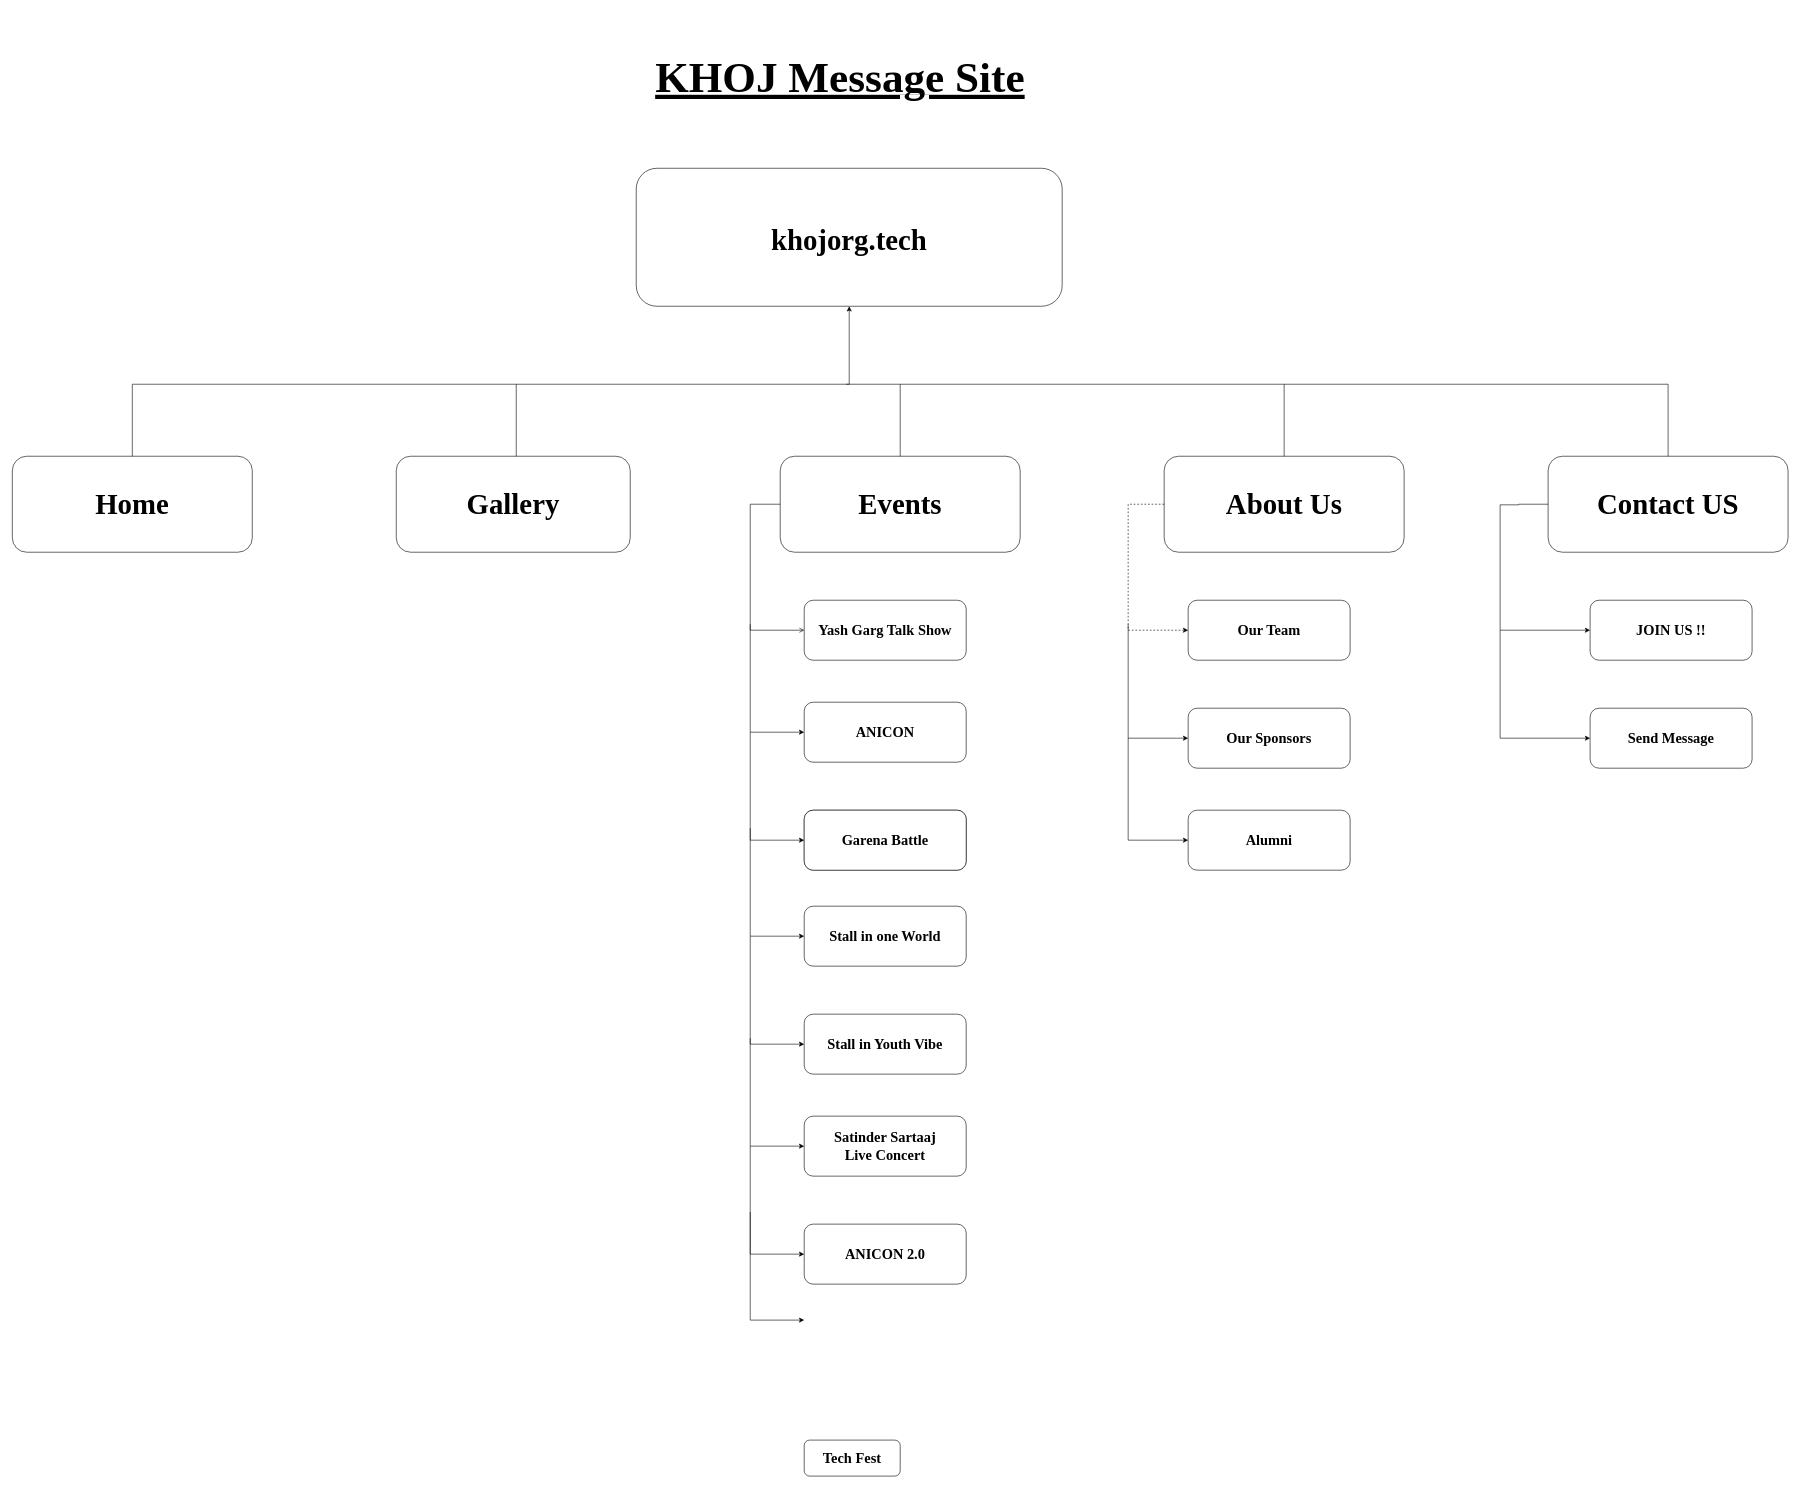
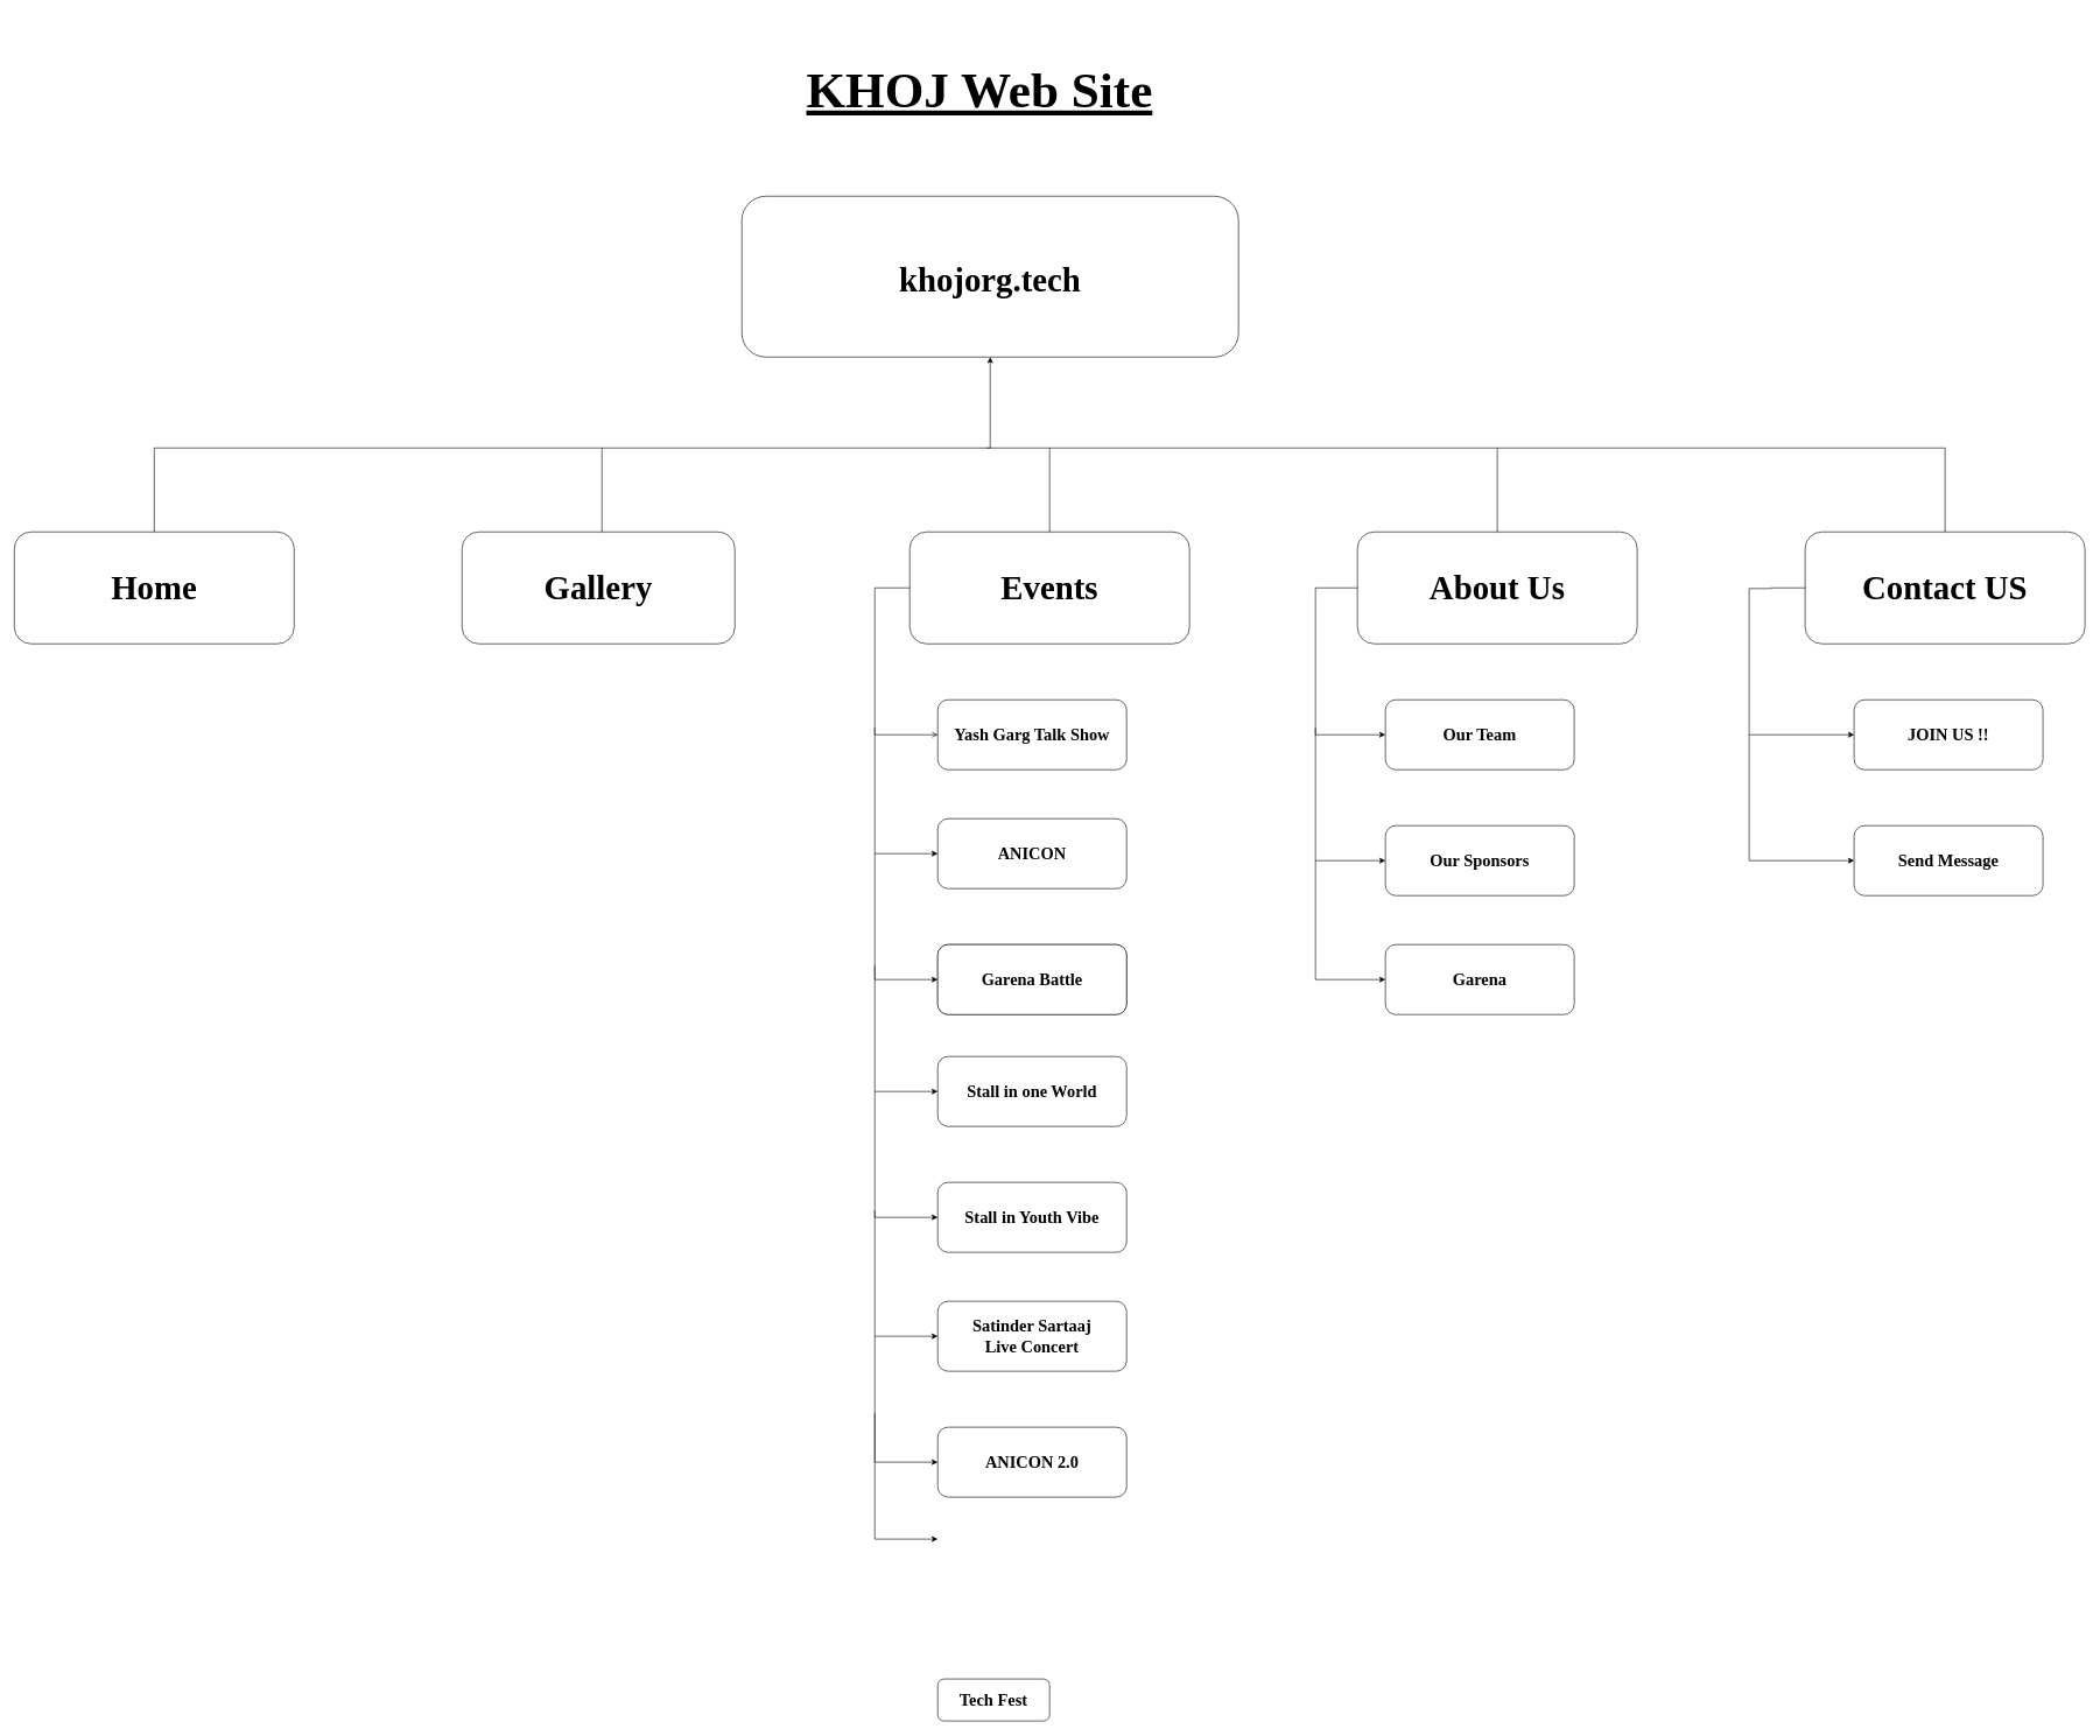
- <mxCell id="3" value="&lt;font face=&quot;Georgia&quot; style=&quot;font-size: 72px;&quot;&gt;&lt;b style=&quot;&quot;&gt;&lt;u style=&quot;&quot;&gt;KHOJ Message Site&lt;/u&gt;&lt;/b&gt;&lt;/font&gt;" style="text;html=1;strokeColor=none;fillColor=none;align=center;verticalAlign=middle;whiteSpace=wrap;rounded=0;movable=1;resizable=1;rotatable=1;deletable=1;editable=1;locked=0;connectable=1;" parent="1" vertex="1"><mxGeometry x="910" y="20" width="980" height="220" as="geometry" /></mxCell>
+ <mxCell id="3" value="&lt;font face=&quot;Georgia&quot; style=&quot;font-size: 72px;&quot;&gt;&lt;b style=&quot;&quot;&gt;&lt;u style=&quot;&quot;&gt;KHOJ Web Site&lt;/u&gt;&lt;/b&gt;&lt;/font&gt;" style="text;html=1;strokeColor=none;fillColor=none;align=center;verticalAlign=middle;whiteSpace=wrap;rounded=0;movable=1;resizable=1;rotatable=1;deletable=1;editable=1;locked=0;connectable=1;" parent="1" vertex="1"><mxGeometry x="910" y="20" width="980" height="220" as="geometry" /></mxCell>
- <mxCell id="15" style="edgeStyle=orthogonalEdgeStyle;rounded=0;orthogonalLoop=1;jettySize=auto;html=1;exitX=0;exitY=0.5;exitDx=0;exitDy=0;entryX=0;entryY=0.5;entryDx=0;entryDy=0;dashed=1;" edge="1" parent="1" source="16" target="30"><mxGeometry relative="1" as="geometry"><mxPoint x="1900" y="1040" as="targetPoint" /><Array as="points"><mxPoint x="1880" y="840" /><mxPoint x="1880" y="1050" /></Array></mxGeometry></mxCell>
+ <mxCell id="15" style="edgeStyle=orthogonalEdgeStyle;rounded=0;orthogonalLoop=1;jettySize=auto;html=1;exitX=0;exitY=0.5;exitDx=0;exitDy=0;entryX=0;entryY=0.5;entryDx=0;entryDy=0;" edge="1" parent="1" source="16" target="30"><mxGeometry relative="1" as="geometry"><mxPoint x="1900" y="1040" as="targetPoint" /><Array as="points"><mxPoint x="1880" y="840" /><mxPoint x="1880" y="1050" /></Array></mxGeometry></mxCell>
- <mxCell id="35" value="&lt;font face=&quot;Times New Roman&quot;&gt;&lt;span style=&quot;font-size: 24px;&quot;&gt;&lt;b&gt;Alumni&lt;/b&gt;&lt;/span&gt;&lt;/font&gt;" style="text;html=1;strokeColor=none;fillColor=none;align=center;verticalAlign=middle;whiteSpace=wrap;rounded=0;" vertex="1" parent="1"><mxGeometry x="1980" y="1350" width="270" height="100" as="geometry" /></mxCell>
+ <mxCell id="35" value="&lt;font face=&quot;Times New Roman&quot;&gt;&lt;span style=&quot;font-size: 24px;&quot;&gt;&lt;b&gt;Garena&lt;/b&gt;&lt;/span&gt;&lt;/font&gt;" style="text;html=1;strokeColor=none;fillColor=none;align=center;verticalAlign=middle;whiteSpace=wrap;rounded=0;" vertex="1" parent="1"><mxGeometry x="1980" y="1350" width="270" height="100" as="geometry" /></mxCell>
